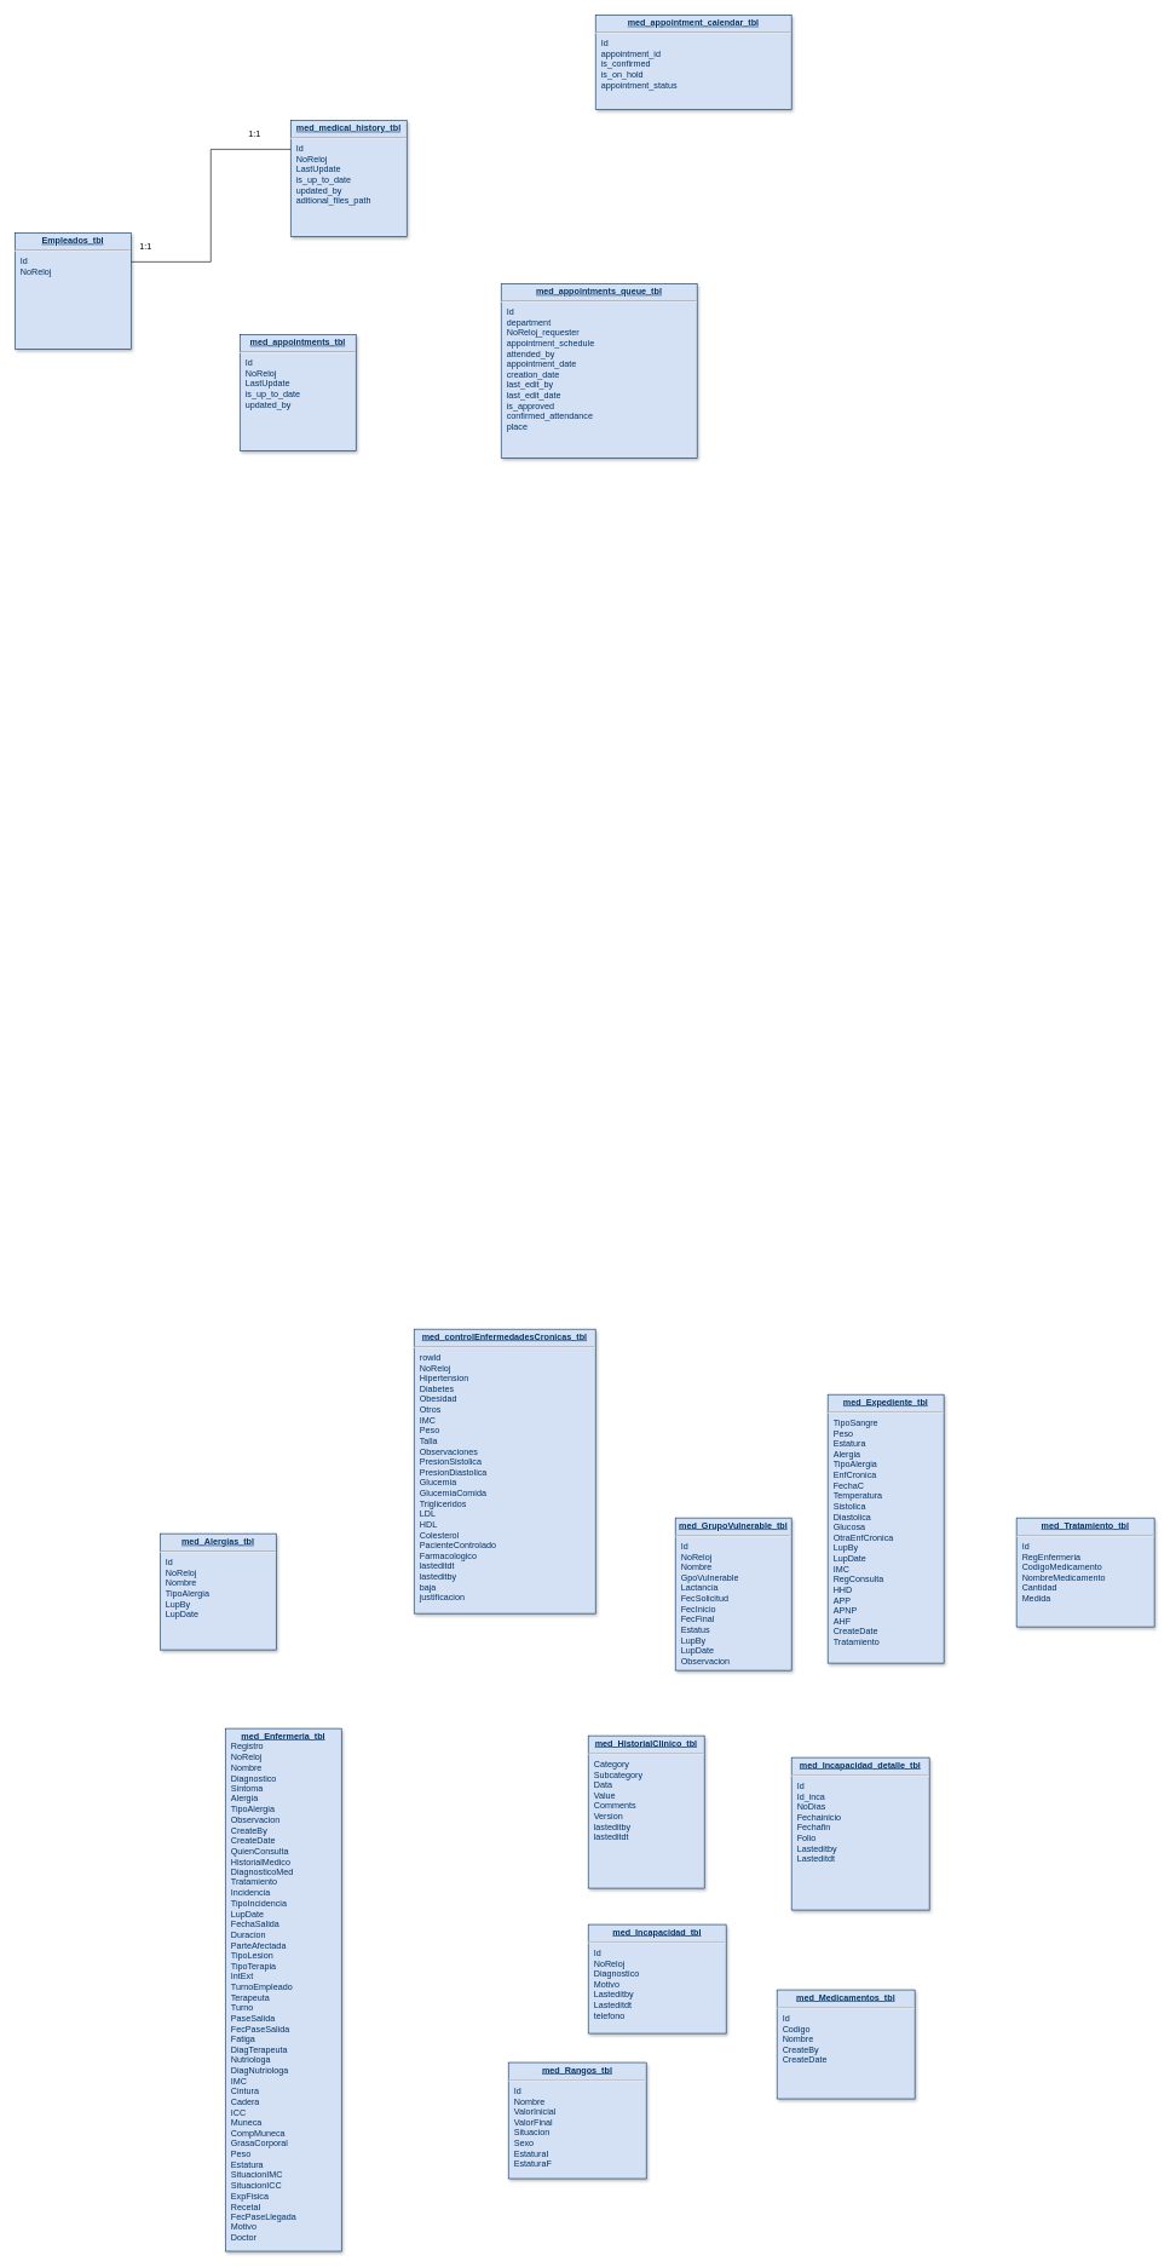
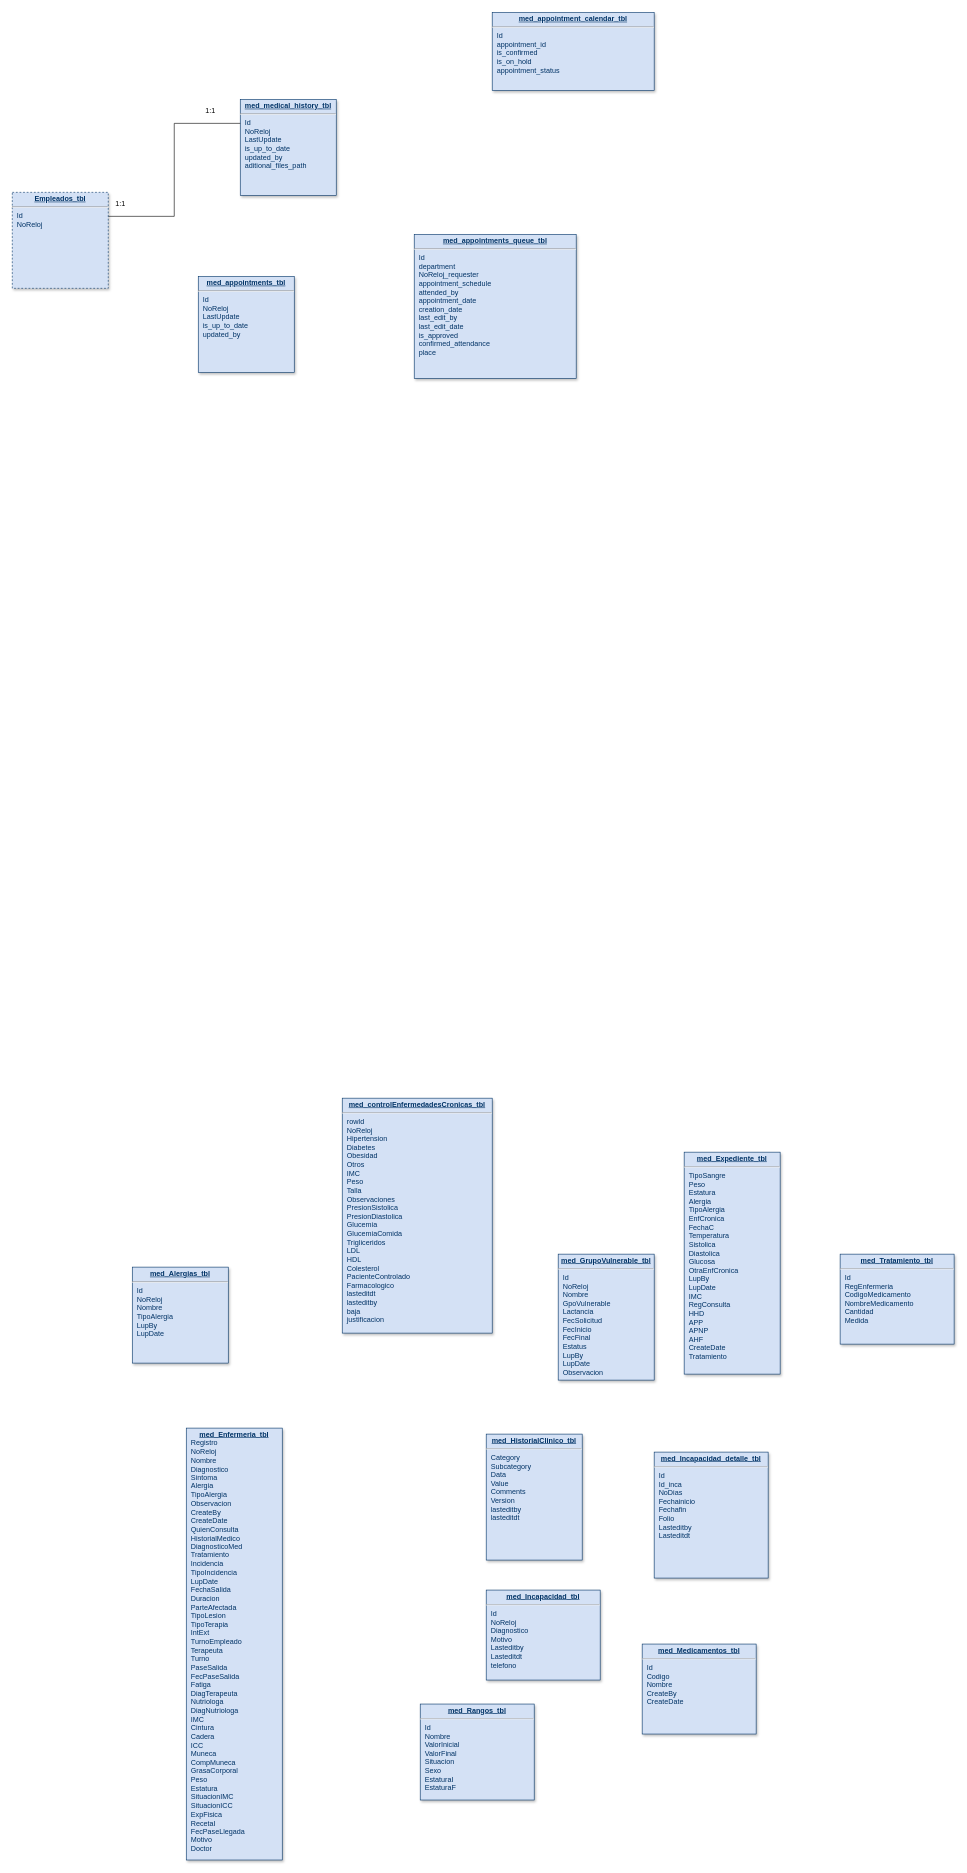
- <mxCell id="15" value="&lt;p style=&quot;margin: 0px; margin-top: 4px; text-align: center; text-decoration: underline;&quot;&gt;&lt;b&gt;Empleados_tbl&lt;/b&gt;&lt;/p&gt;&lt;hr&gt;&lt;p style=&quot;margin: 0px; margin-left: 8px;&quot;&gt;Id&lt;/p&gt;&lt;p style=&quot;margin: 0px; margin-left: 8px;&quot;&gt;NoReloj&lt;/p&gt;&lt;p style=&quot;margin: 0px; margin-left: 8px;&quot;&gt;&lt;br&gt;&lt;/p&gt;" style="verticalAlign=top;align=left;overflow=fill;fontSize=12;fontFamily=Helvetica;html=1;strokeColor=#003366;shadow=1;fillColor=#D4E1F5;fontColor=#003366" vertex="1" parent="1"><mxGeometry x="20" y="320" width="160" height="160" as="geometry" /></mxCell>
+ <mxCell id="15" value="&lt;p style=&quot;margin: 0px; margin-top: 4px; text-align: center; text-decoration: underline;&quot;&gt;&lt;b&gt;Empleados_tbl&lt;/b&gt;&lt;/p&gt;&lt;hr&gt;&lt;p style=&quot;margin: 0px; margin-left: 8px;&quot;&gt;Id&lt;/p&gt;&lt;p style=&quot;margin: 0px; margin-left: 8px;&quot;&gt;NoReloj&lt;/p&gt;&lt;p style=&quot;margin: 0px; margin-left: 8px;&quot;&gt;&lt;br&gt;&lt;/p&gt;" style="verticalAlign=top;align=left;overflow=fill;fontSize=12;fontFamily=Helvetica;html=1;strokeColor=#003366;shadow=1;fillColor=#D4E1F5;fontColor=#003366;dashed=1;" vertex="1" parent="1"><mxGeometry x="20" y="320" width="160" height="160" as="geometry" /></mxCell>
